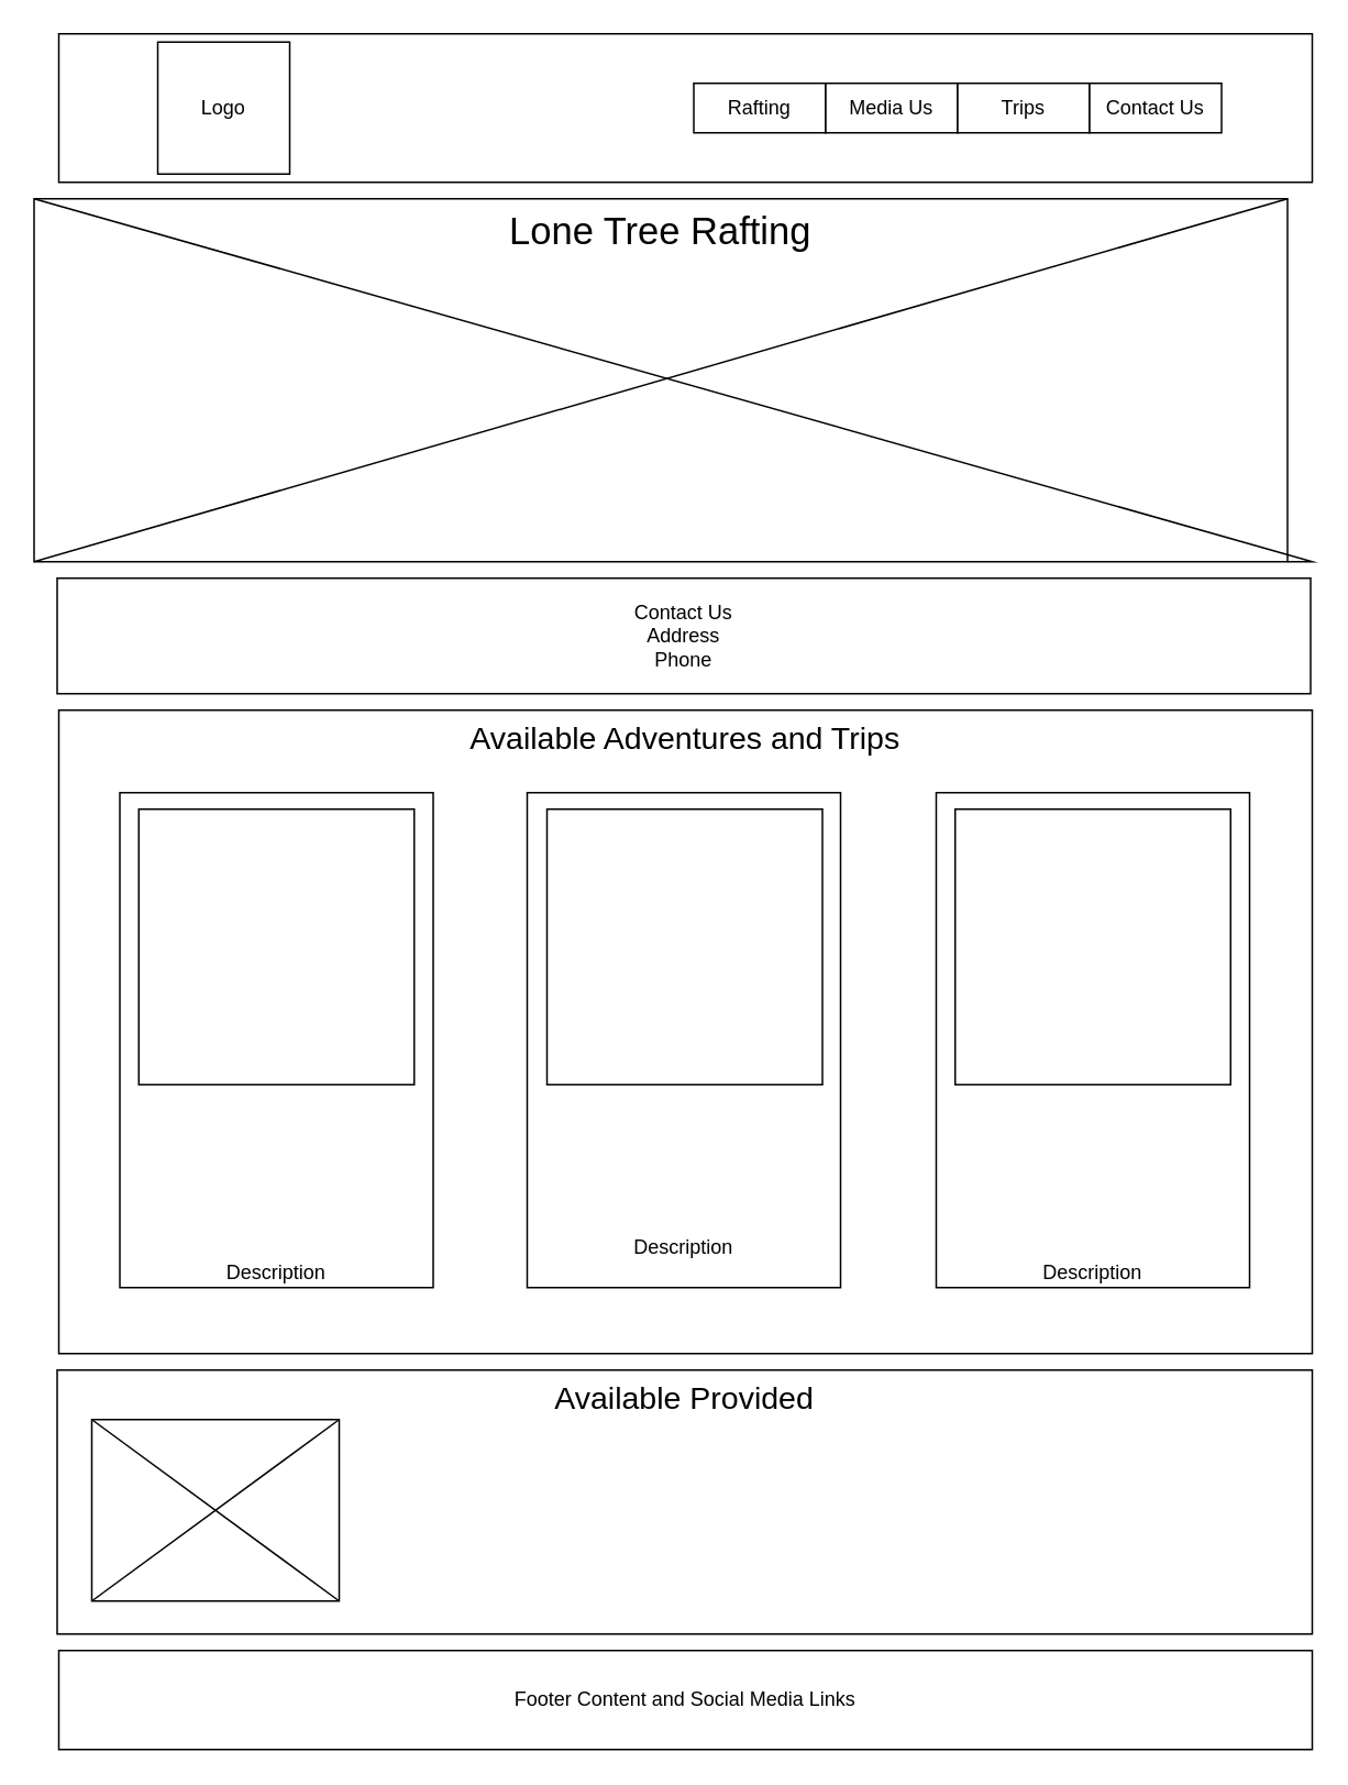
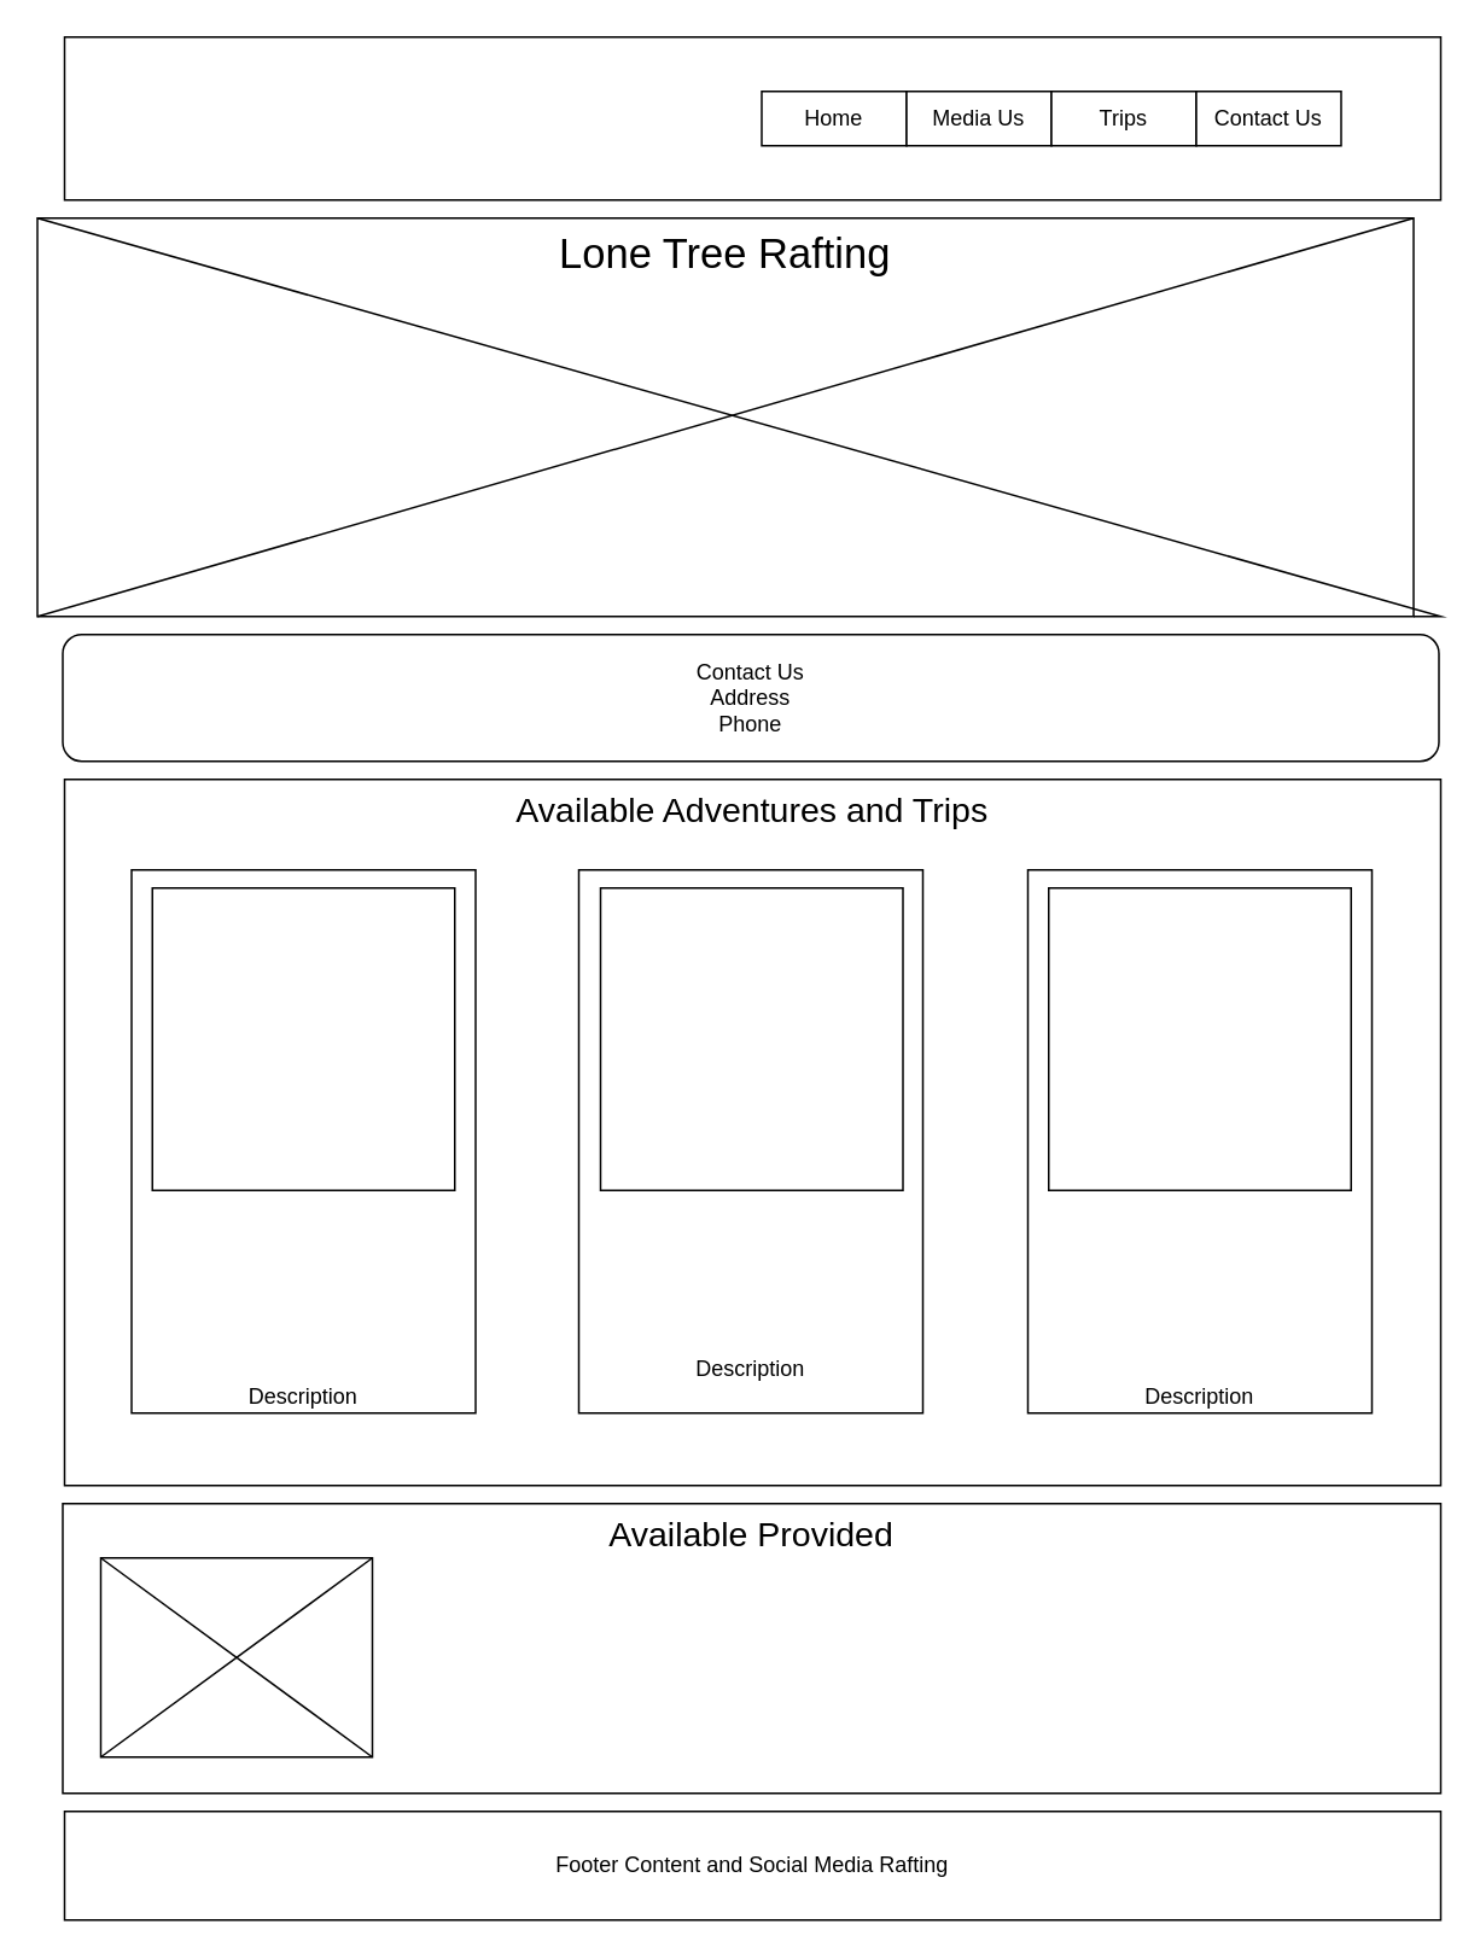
- <mxCell id="7" value="Logo" style="whiteSpace=wrap;html=1;aspect=fixed;" parent="1" vertex="1"><mxGeometry x="95" y="25" width="80" height="80" as="geometry" /></mxCell>
- <mxCell id="8" value="Rafting" style="rounded=0;whiteSpace=wrap;html=1;" parent="1" vertex="1"><mxGeometry x="420" y="50" width="80" height="30" as="geometry" /></mxCell>
+ <mxCell id="8" value="Home" style="rounded=0;whiteSpace=wrap;html=1;" parent="1" vertex="1"><mxGeometry x="420" y="50" width="80" height="30" as="geometry" /></mxCell>
- <mxCell id="6" value="Contact Us&lt;div&gt;Address&lt;/div&gt;&lt;div&gt;Phone&lt;/div&gt;" style="rounded=0;whiteSpace=wrap;html=1;" parent="1" vertex="1"><mxGeometry x="34" y="350" width="760" height="70" as="geometry" /></mxCell>
+ <mxCell id="6" value="Contact Us&lt;div&gt;Address&lt;/div&gt;&lt;div&gt;Phone&lt;/div&gt;" style="whiteSpace=wrap;html=1;rounded=1;" parent="1" vertex="1"><mxGeometry x="34" y="350" width="760" height="70" as="geometry" /></mxCell>
- <mxCell id="5" value="Footer Content and Social Media Links" style="rounded=0;whiteSpace=wrap;html=1;" parent="1" vertex="1"><mxGeometry x="35" y="1000" width="760" height="60" as="geometry" /></mxCell>
+ <mxCell id="5" value="Footer Content and Social Media Rafting" style="rounded=0;whiteSpace=wrap;html=1;" parent="1" vertex="1"><mxGeometry x="35" y="1000" width="760" height="60" as="geometry" /></mxCell>
